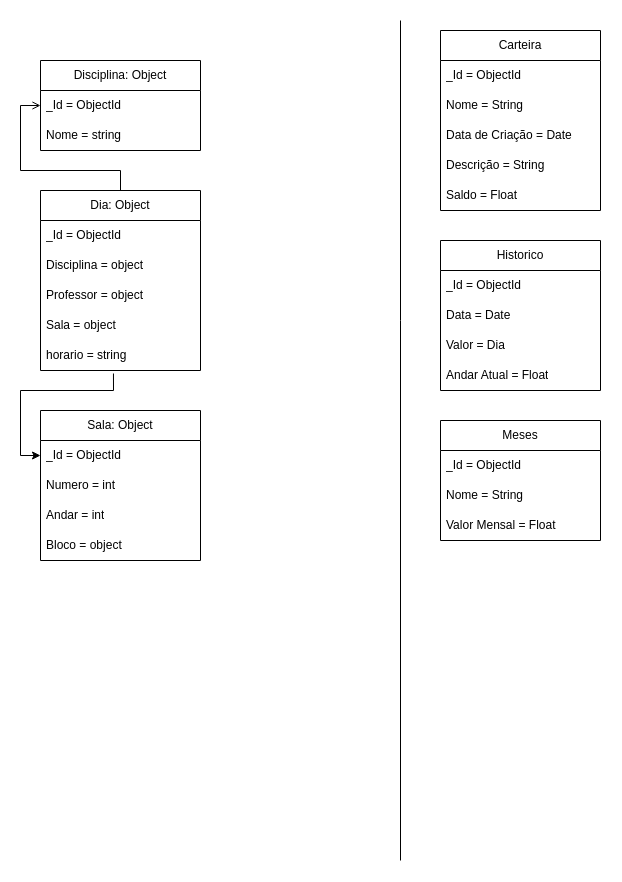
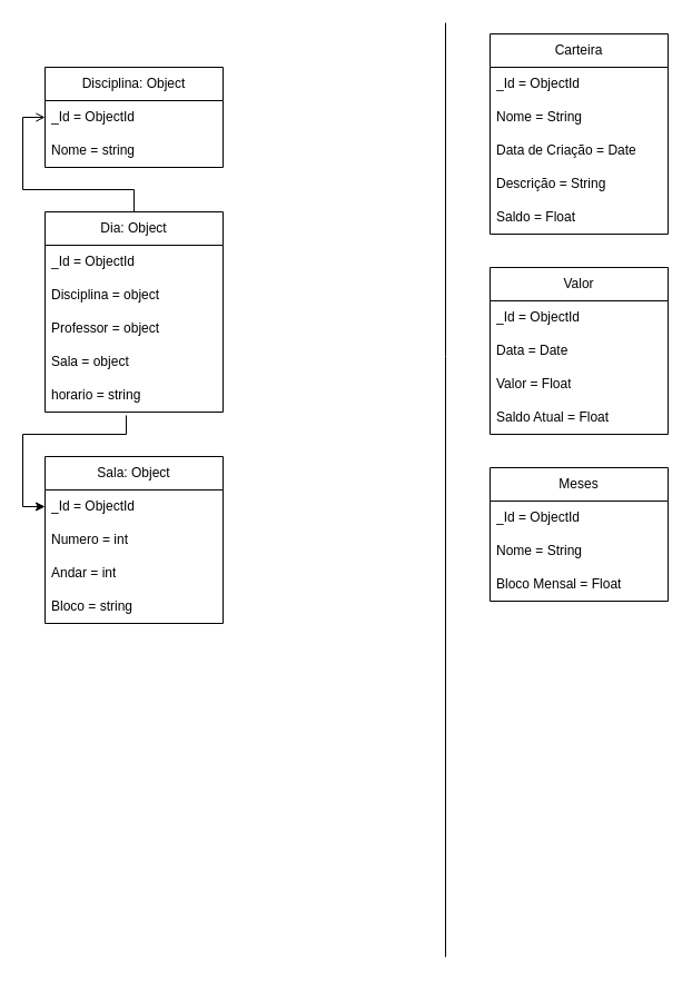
- <mxCell id="18" value="Historico" style="swimlane;fontStyle=0;childLayout=stackLayout;horizontal=1;startSize=30;horizontalStack=0;resizeParent=1;resizeParentMax=0;resizeLast=0;collapsible=1;marginBottom=0;whiteSpace=wrap;html=1;" parent="1" vertex="1"><mxGeometry x="440" y="240" width="160" height="150" as="geometry" /></mxCell>
+ <mxCell id="18" value="Valor" style="swimlane;fontStyle=0;childLayout=stackLayout;horizontal=1;startSize=30;horizontalStack=0;resizeParent=1;resizeParentMax=0;resizeLast=0;collapsible=1;marginBottom=0;whiteSpace=wrap;html=1;" parent="1" vertex="1"><mxGeometry x="440" y="240" width="160" height="150" as="geometry" /></mxCell>
- <mxCell id="21" value="Valor = Dia" style="text;strokeColor=none;fillColor=none;align=left;verticalAlign=middle;spacingLeft=4;spacingRight=4;overflow=hidden;points=[[0,0.5],[1,0.5]];portConstraint=eastwest;rotatable=0;whiteSpace=wrap;html=1;" parent="18" vertex="1"><mxGeometry y="90" width="160" height="30" as="geometry" /></mxCell>
+ <mxCell id="21" value="Valor = Float" style="text;strokeColor=none;fillColor=none;align=left;verticalAlign=middle;spacingLeft=4;spacingRight=4;overflow=hidden;points=[[0,0.5],[1,0.5]];portConstraint=eastwest;rotatable=0;whiteSpace=wrap;html=1;" parent="18" vertex="1"><mxGeometry y="90" width="160" height="30" as="geometry" /></mxCell>
- <mxCell id="22" value="Andar Atual = Float" style="text;strokeColor=none;fillColor=none;align=left;verticalAlign=middle;spacingLeft=4;spacingRight=4;overflow=hidden;points=[[0,0.5],[1,0.5]];portConstraint=eastwest;rotatable=0;whiteSpace=wrap;html=1;" parent="18" vertex="1"><mxGeometry y="120" width="160" height="30" as="geometry" /></mxCell>
+ <mxCell id="22" value="Saldo Atual = Float" style="text;strokeColor=none;fillColor=none;align=left;verticalAlign=middle;spacingLeft=4;spacingRight=4;overflow=hidden;points=[[0,0.5],[1,0.5]];portConstraint=eastwest;rotatable=0;whiteSpace=wrap;html=1;" parent="18" vertex="1"><mxGeometry y="120" width="160" height="30" as="geometry" /></mxCell>
- <mxCell id="34" value="Valor Mensal = Float" style="text;strokeColor=none;fillColor=none;align=left;verticalAlign=middle;spacingLeft=4;spacingRight=4;overflow=hidden;points=[[0,0.5],[1,0.5]];portConstraint=eastwest;rotatable=0;whiteSpace=wrap;html=1;" vertex="1" parent="31"><mxGeometry y="90" width="160" height="30" as="geometry" /></mxCell>
+ <mxCell id="34" value="Bloco Mensal = Float" style="text;strokeColor=none;fillColor=none;align=left;verticalAlign=middle;spacingLeft=4;spacingRight=4;overflow=hidden;points=[[0,0.5],[1,0.5]];portConstraint=eastwest;rotatable=0;whiteSpace=wrap;html=1;" vertex="1" parent="31"><mxGeometry y="90" width="160" height="30" as="geometry" /></mxCell>
- <mxCell id="13" value="Bloco = object" style="text;strokeColor=none;fillColor=none;align=left;verticalAlign=middle;spacingLeft=4;spacingRight=4;overflow=hidden;points=[[0,0.5],[1,0.5]];portConstraint=eastwest;rotatable=0;whiteSpace=wrap;html=1;" parent="9" vertex="1"><mxGeometry y="120" width="160" height="30" as="geometry" /></mxCell>
+ <mxCell id="13" value="Bloco = string" style="text;strokeColor=none;fillColor=none;align=left;verticalAlign=middle;spacingLeft=4;spacingRight=4;overflow=hidden;points=[[0,0.5],[1,0.5]];portConstraint=eastwest;rotatable=0;whiteSpace=wrap;html=1;" parent="9" vertex="1"><mxGeometry y="120" width="160" height="30" as="geometry" /></mxCell>
